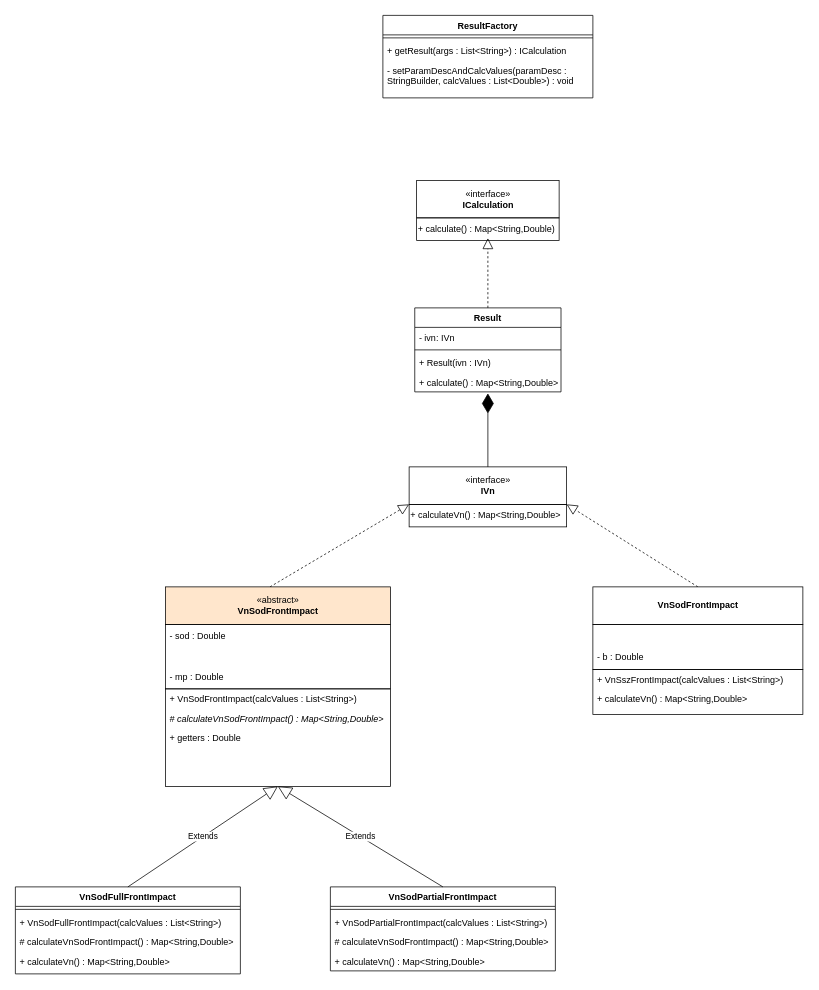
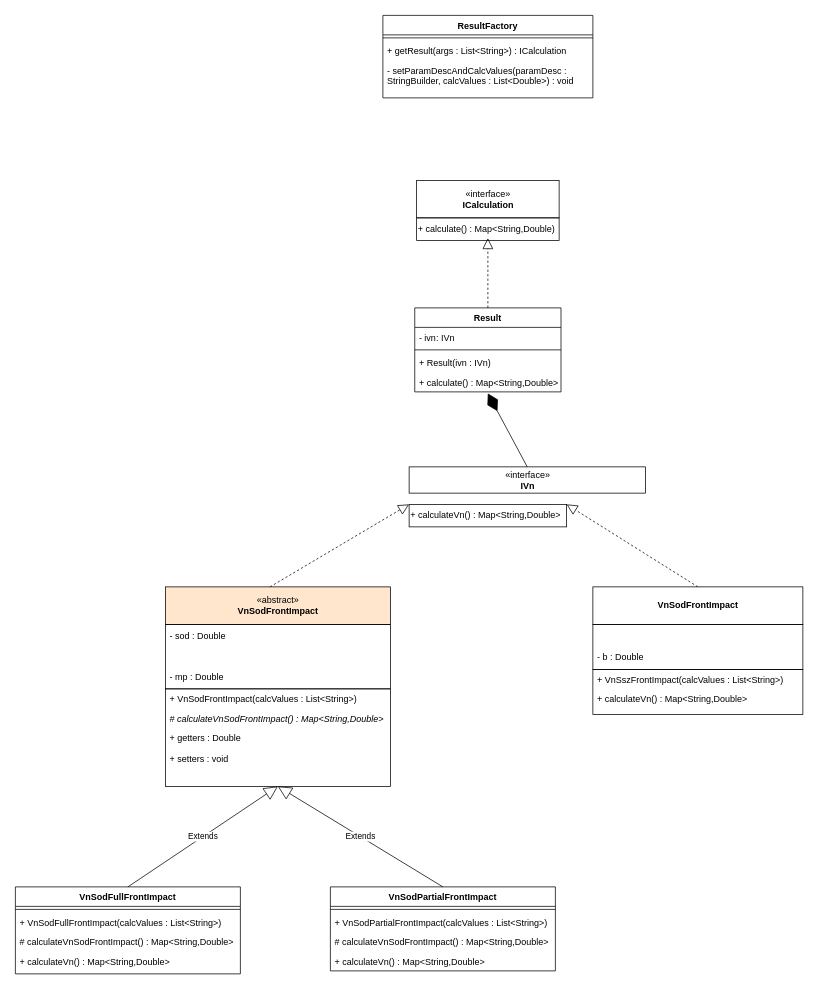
- <mxCell id="15" value="«interface»&lt;br&gt;&lt;b&gt;IVn&lt;/b&gt;" style="html=1;strokeWidth=1;" parent="1" vertex="1"><mxGeometry x="545" y="622" width="210" height="50" as="geometry" /></mxCell>
+ <mxCell id="15" value="«interface»&lt;br&gt;&lt;b&gt;IVn&lt;/b&gt;" style="html=1;strokeWidth=1;" parent="1" vertex="1"><mxGeometry x="545" y="622" width="315" height="35" as="geometry" /></mxCell>
+ <mxCell id="25" value="+ setters : void" style="text;strokeColor=none;fillColor=none;align=left;verticalAlign=top;spacingLeft=4;spacingRight=4;overflow=hidden;rotatable=0;points=[[0,0.5],[1,0.5]];portConstraint=eastwest;" parent="1" vertex="1"><mxGeometry x="220" y="998" width="280" height="26" as="geometry" /></mxCell>
